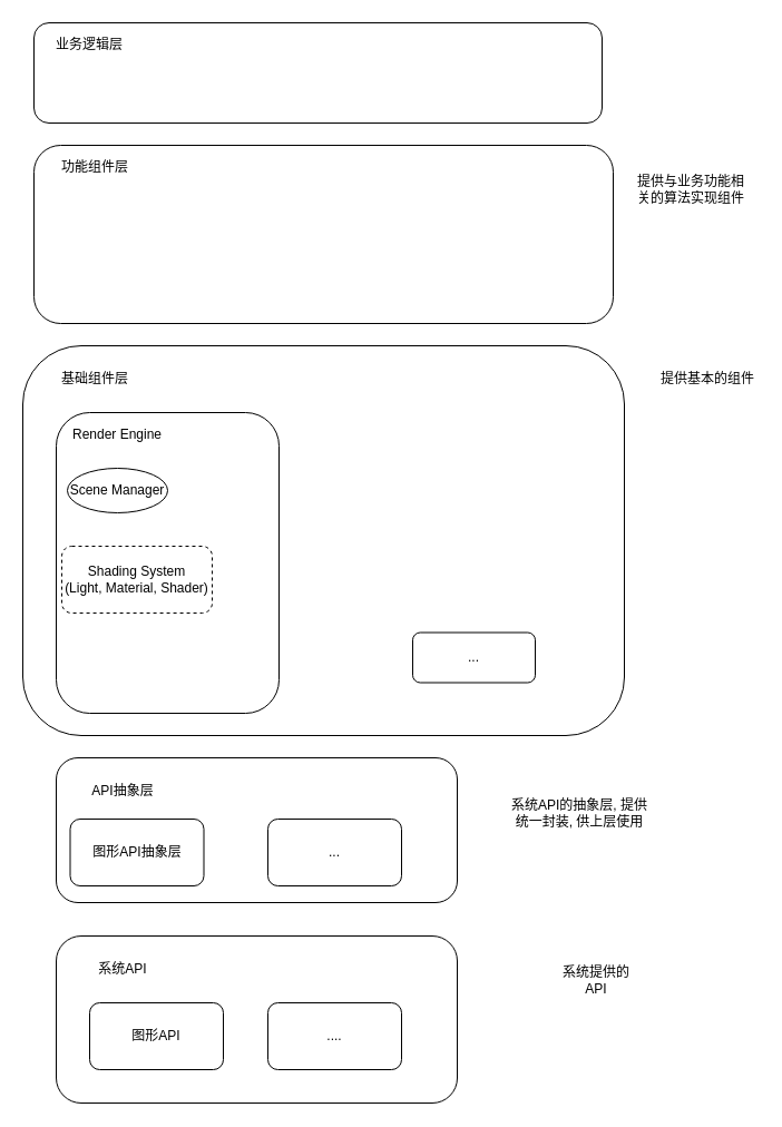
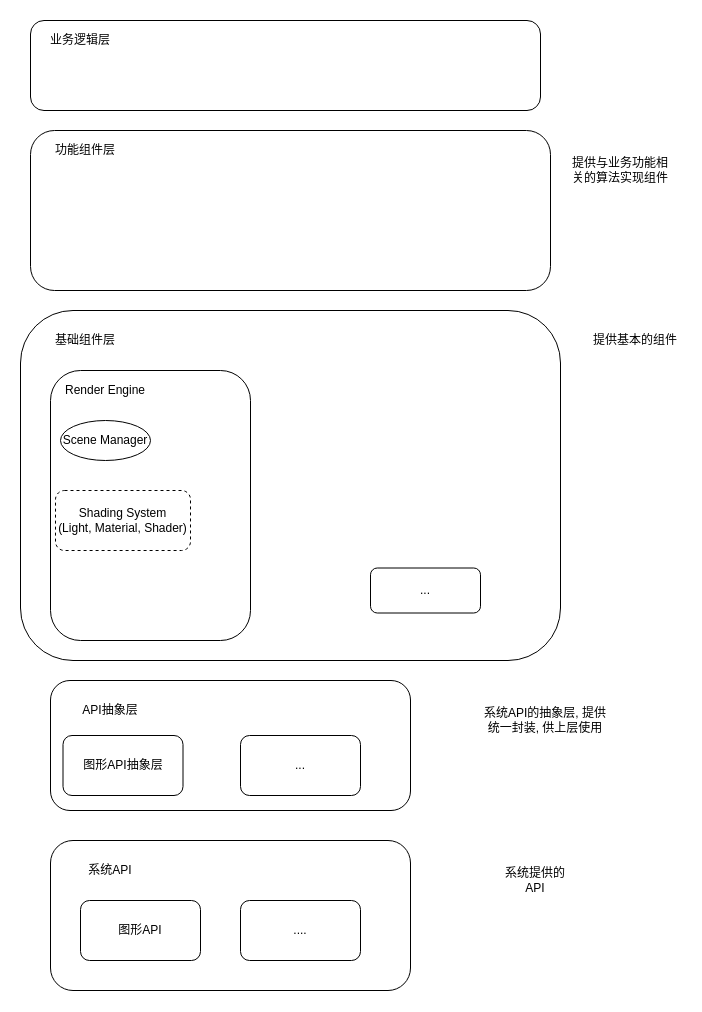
- <mxCell id="10" value="系统API的抽象层, 提供统一封装, 供上层使用" style="text;html=1;strokeColor=none;fillColor=none;align=center;verticalAlign=middle;whiteSpace=wrap;rounded=0;" vertex="1" parent="1"><mxGeometry x="455" y="710" width="130" height="40" as="geometry" /></mxCell>
+ <mxCell id="10" value="系统API的抽象层, 提供统一封装, 供上层使用" style="text;html=1;strokeColor=none;fillColor=none;align=center;verticalAlign=middle;whiteSpace=wrap;rounded=0;" vertex="1" parent="1"><mxGeometry x="480" y="700" width="130" height="40" as="geometry" /></mxCell>
